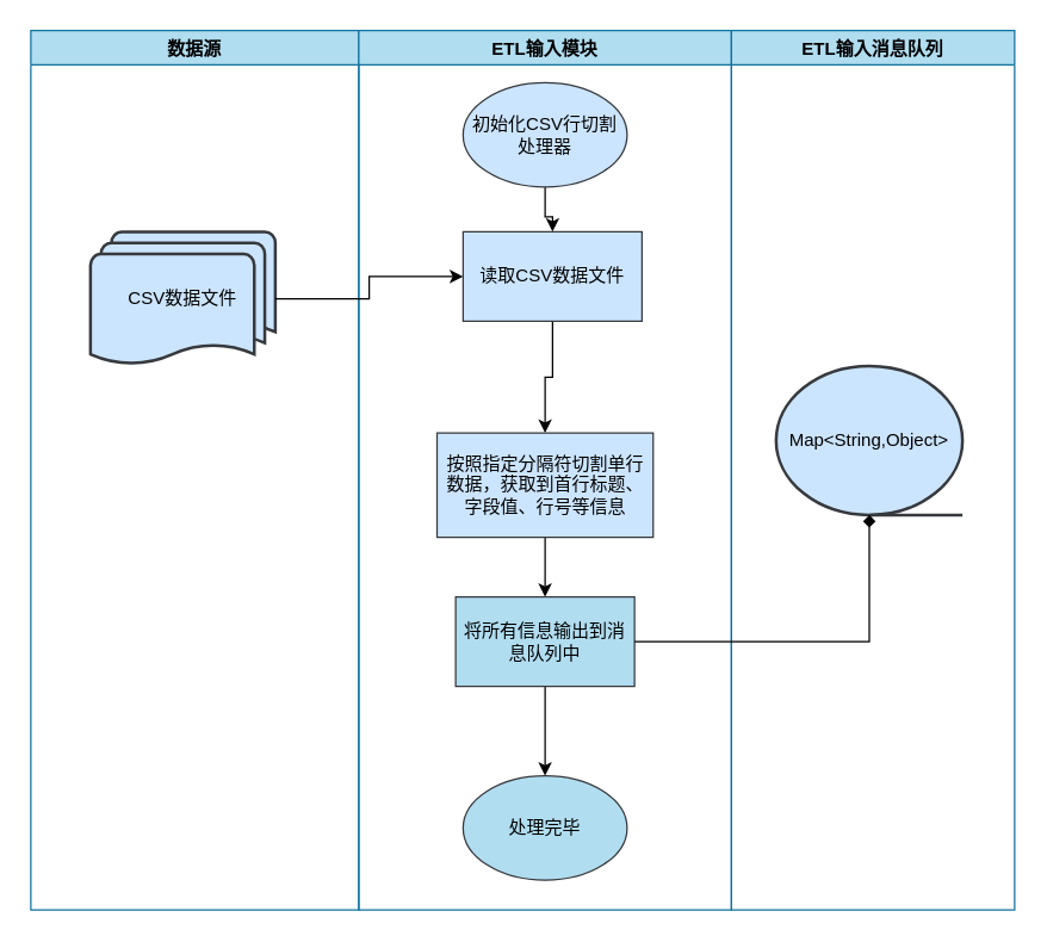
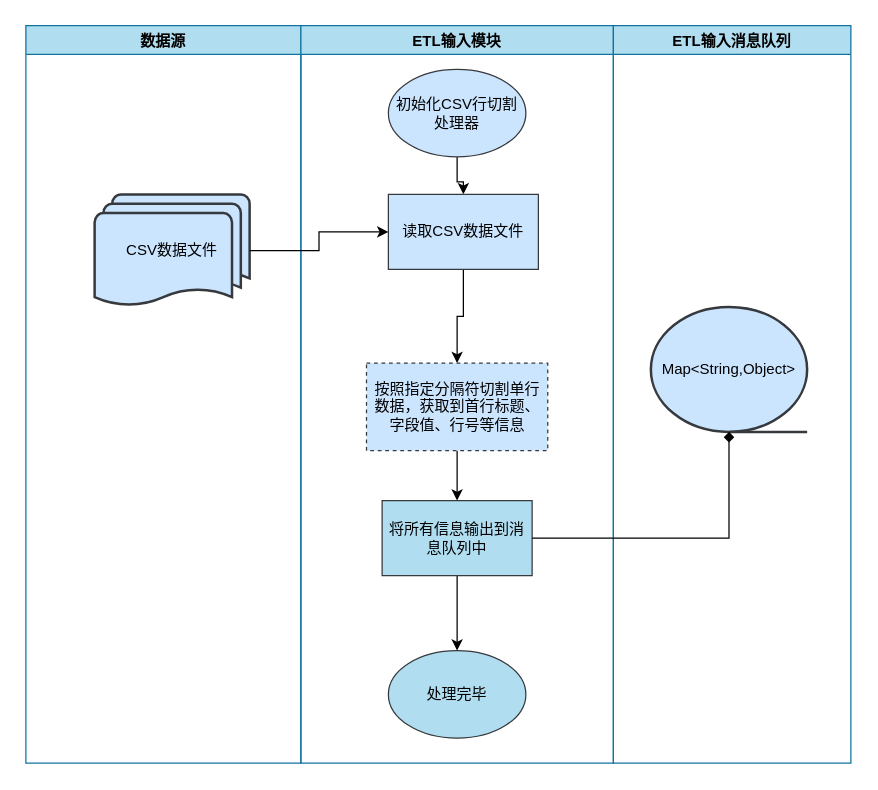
- <mxCell id="3" value="CSV数据文件" style="strokeWidth=2;html=1;shape=mxgraph.flowchart.multi-document;whiteSpace=wrap;fillColor=#cce5ff;strokeColor=#36393d;" vertex="1" parent="2"><mxGeometry x="40" y="135" width="124" height="90" as="geometry" /></mxCell>
+ <mxCell id="3" value="CSV数据文件" style="strokeWidth=2;html=1;shape=mxgraph.flowchart.multi-document;whiteSpace=wrap;fillColor=#cce5ff;strokeColor=#36393d;" vertex="1" parent="2"><mxGeometry x="55" y="135" width="124" height="90" as="geometry" /></mxCell>
- <mxCell id="10" value="按照指定分隔符切割单行数据，获取到首行标题、字段值、行号等信息" style="whiteSpace=wrap;html=1;fillColor=#cce5ff;strokeColor=#36393d;" vertex="1" parent="4"><mxGeometry x="52.5" y="270" width="145" height="70" as="geometry" /></mxCell>
+ <mxCell id="10" value="按照指定分隔符切割单行数据，获取到首行标题、字段值、行号等信息" style="whiteSpace=wrap;html=1;fillColor=#cce5ff;strokeColor=#36393d;dashed=1;" vertex="1" parent="4"><mxGeometry x="52.5" y="270" width="145" height="70" as="geometry" /></mxCell>
